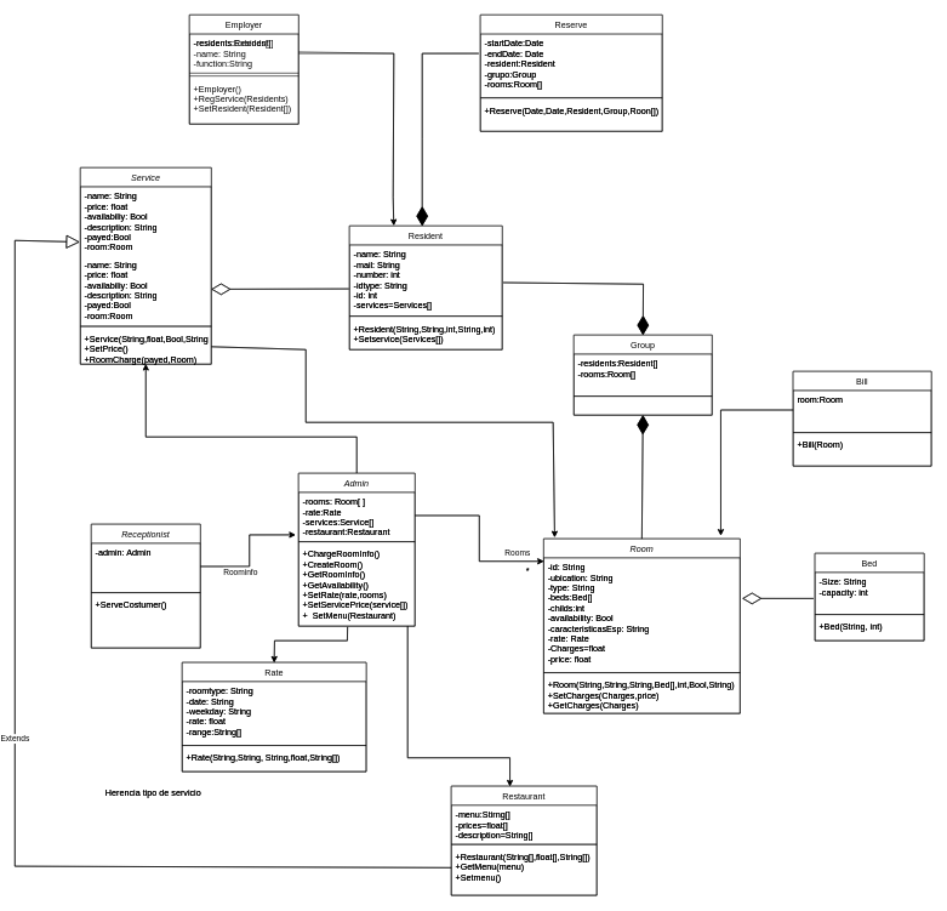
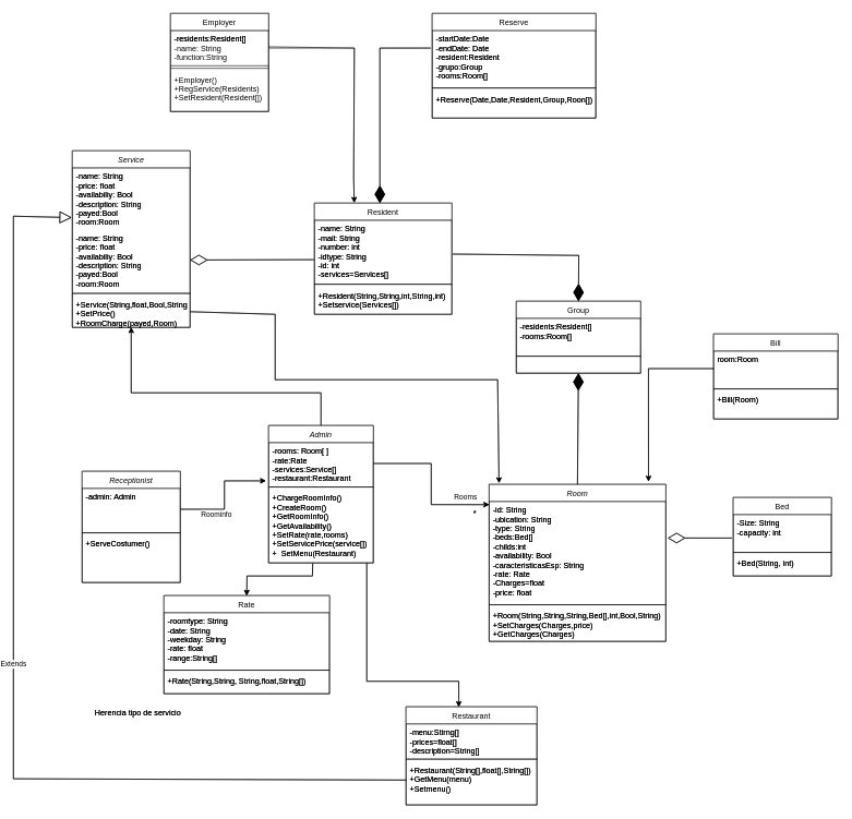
- <mxCell id="52" value="-residents:Extends[]&#10;" style="text;align=left;verticalAlign=top;spacingLeft=4;spacingRight=4;overflow=hidden;rotatable=0;points=[[0,0.5],[1,0.5]];portConstraint=eastwest;" vertex="1" parent="51"><mxGeometry y="26" width="150" height="54" as="geometry" /></mxCell>
+ <mxCell id="52" value="-residents:Resident[]&#10;" style="text;align=left;verticalAlign=top;spacingLeft=4;spacingRight=4;overflow=hidden;rotatable=0;points=[[0,0.5],[1,0.5]];portConstraint=eastwest;" vertex="1" parent="51"><mxGeometry y="26" width="150" height="54" as="geometry" /></mxCell>
